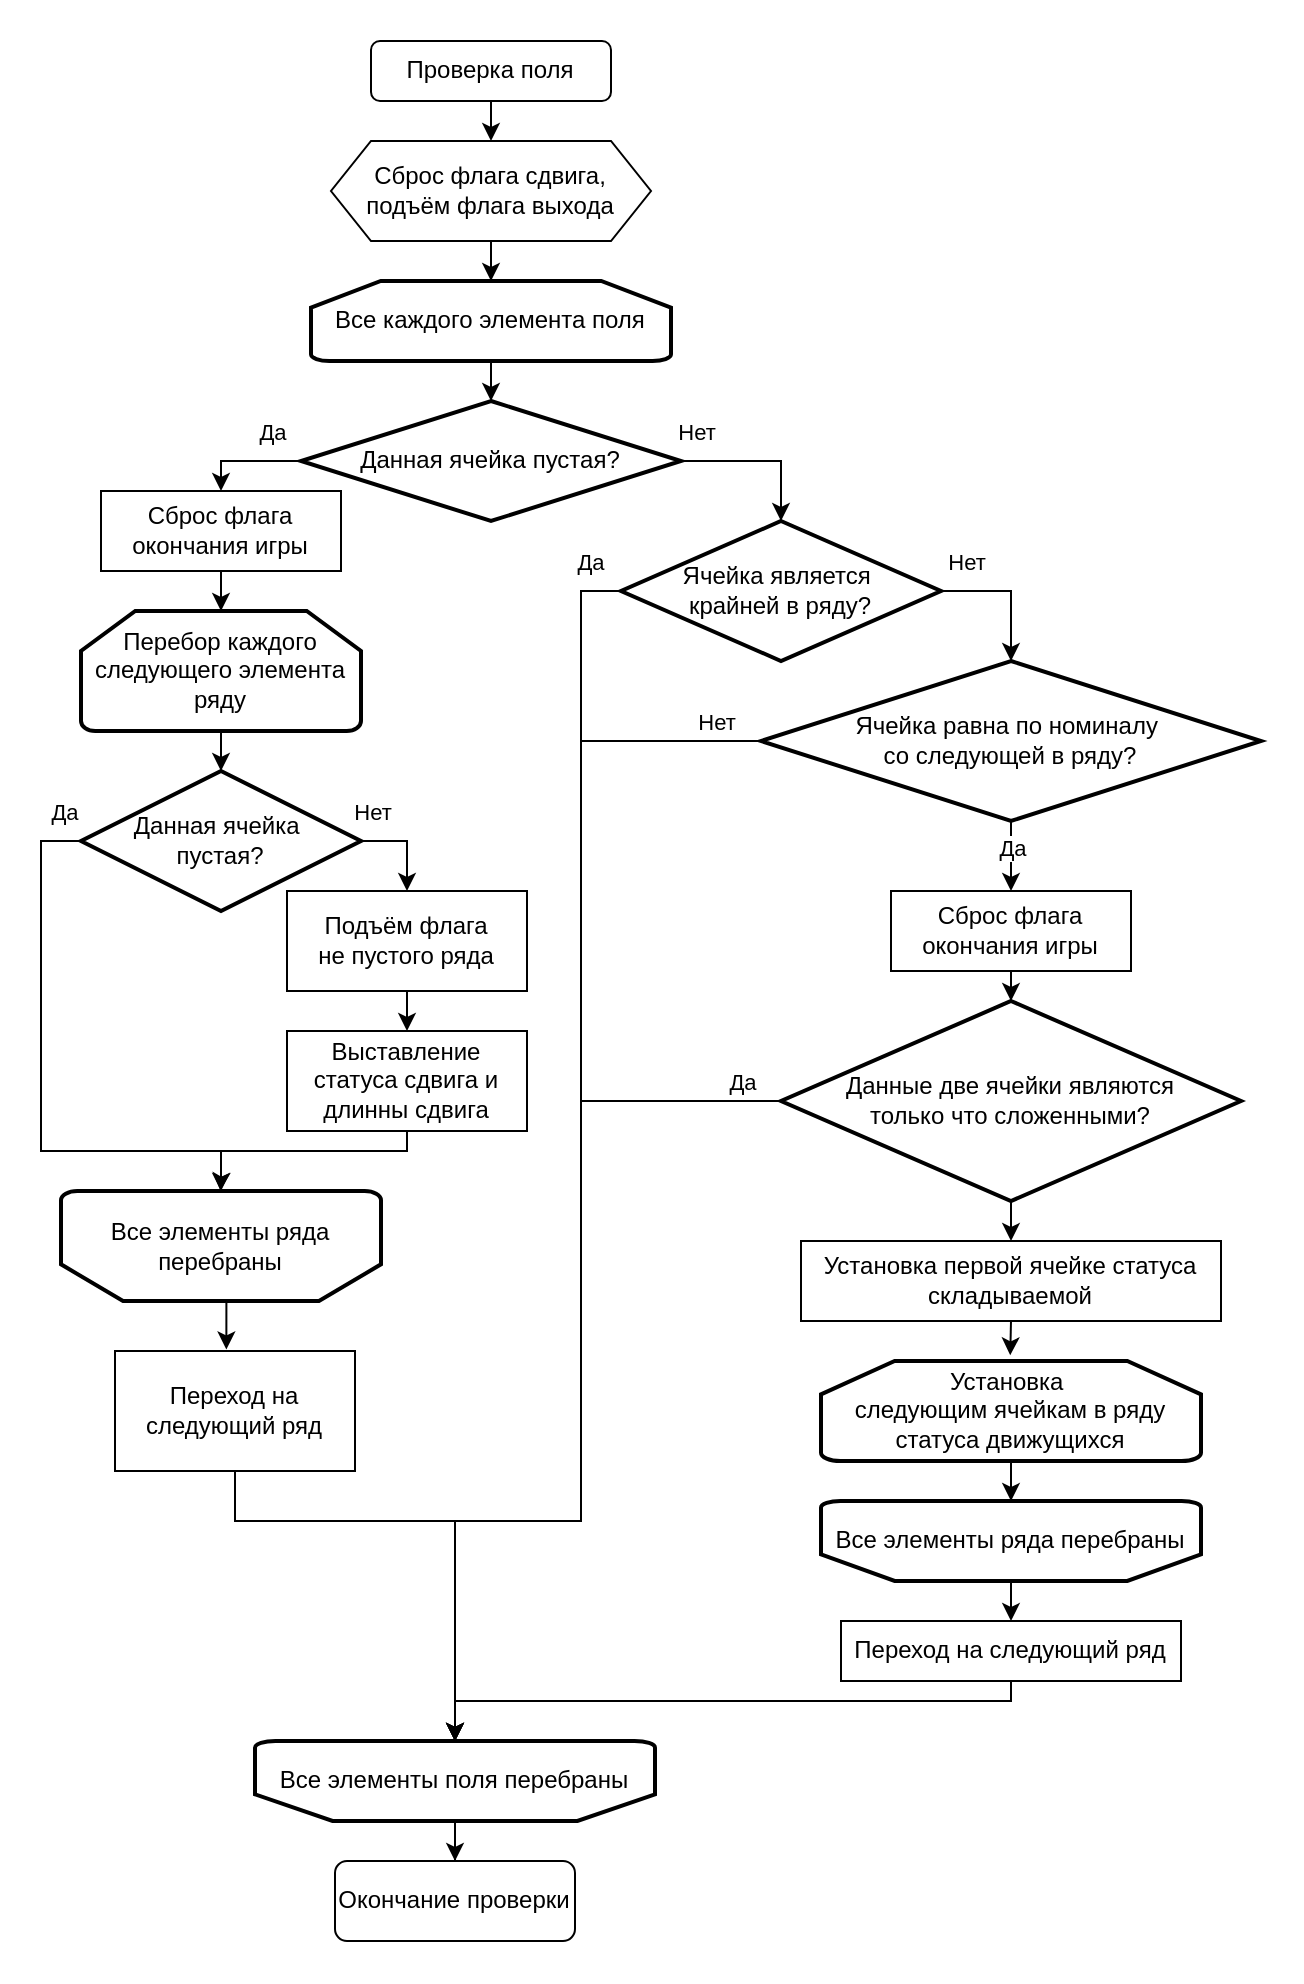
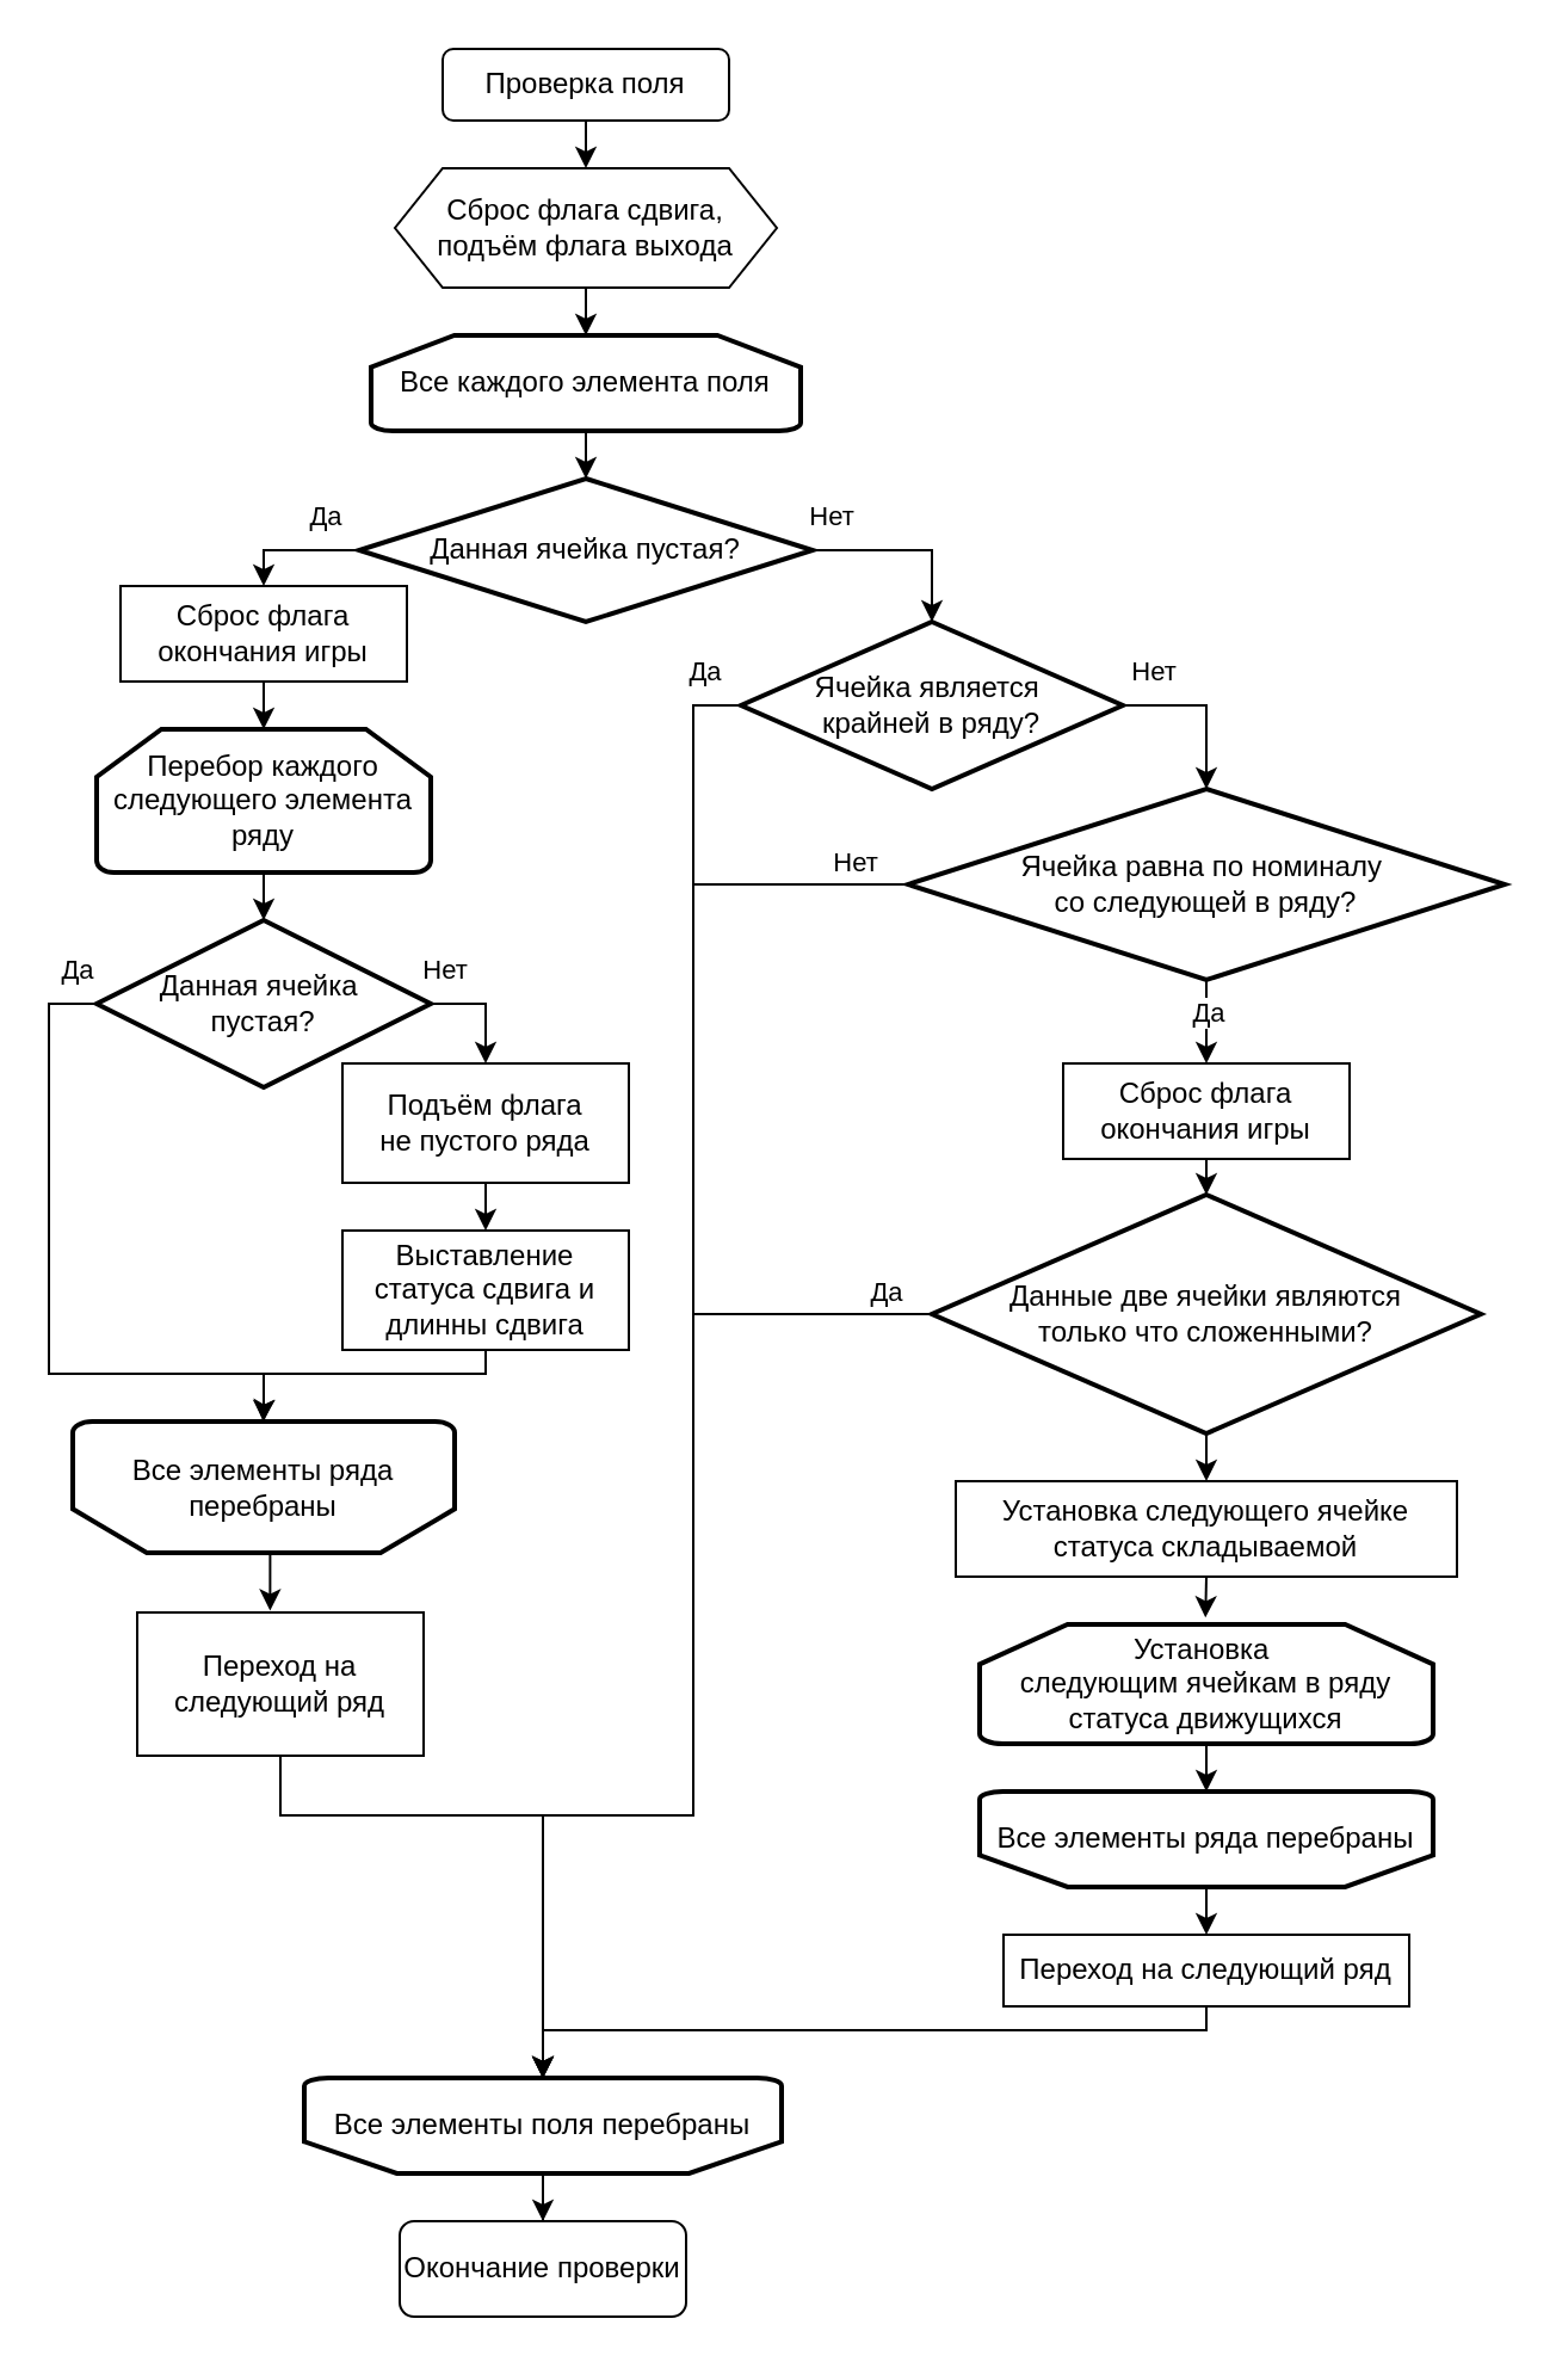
- <mxCell id="49" value="Установка первой ячейке статуса складываемой" style="rounded=0;whiteSpace=wrap;html=1;" vertex="1" parent="1"><mxGeometry x="400" y="620" width="210" height="40" as="geometry" /></mxCell>
+ <mxCell id="49" value="Установка следующего ячейке статуса складываемой" style="rounded=0;whiteSpace=wrap;html=1;" vertex="1" parent="1"><mxGeometry x="400" y="620" width="210" height="40" as="geometry" /></mxCell>
